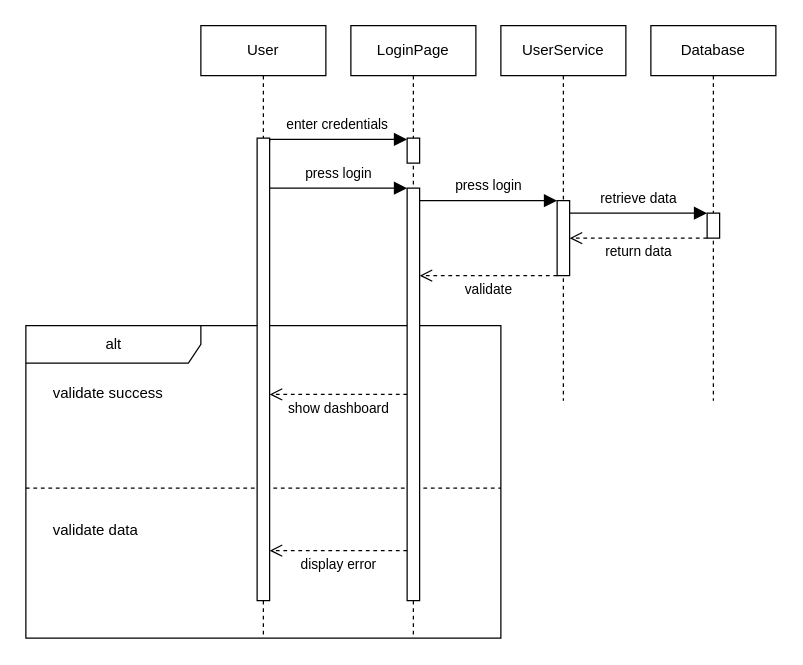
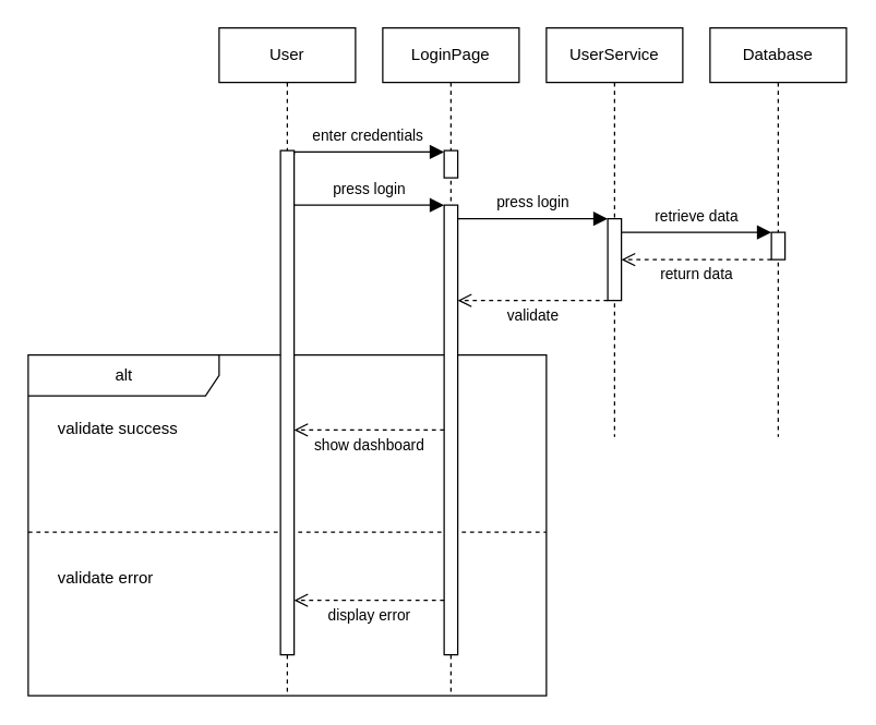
- <mxCell id="4" value="validate data" style="line;strokeWidth=1;dashed=1;labelPosition=center;verticalLabelPosition=bottom;align=left;verticalAlign=top;spacingLeft=20;spacingTop=15;fillColor=#FFFFFF;" parent="2" vertex="1"><mxGeometry y="125" width="380" height="10" as="geometry" /></mxCell>
+ <mxCell id="4" value="validate error" style="line;strokeWidth=1;dashed=1;labelPosition=center;verticalLabelPosition=bottom;align=left;verticalAlign=top;spacingLeft=20;spacingTop=15;fillColor=#FFFFFF;" parent="2" vertex="1"><mxGeometry y="125" width="380" height="10" as="geometry" /></mxCell>
